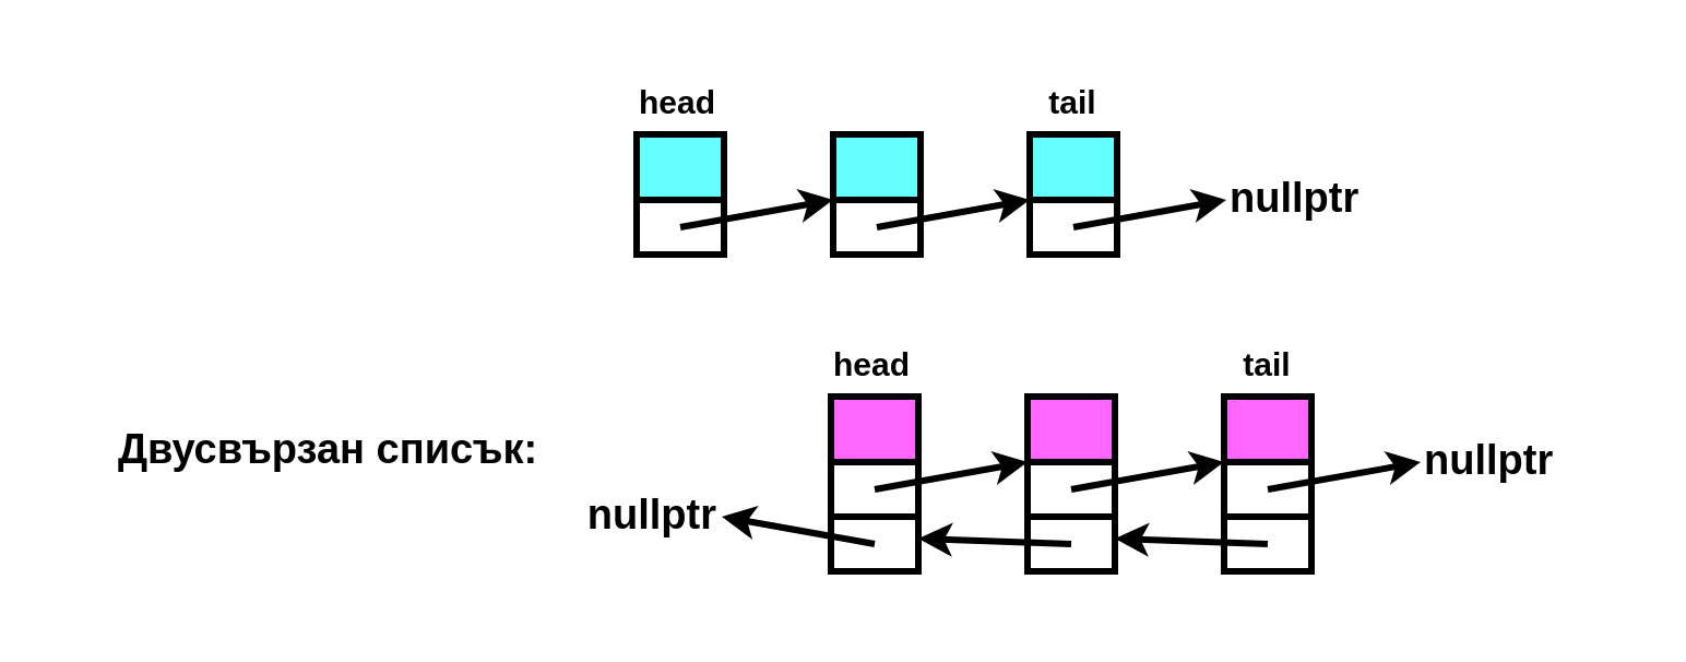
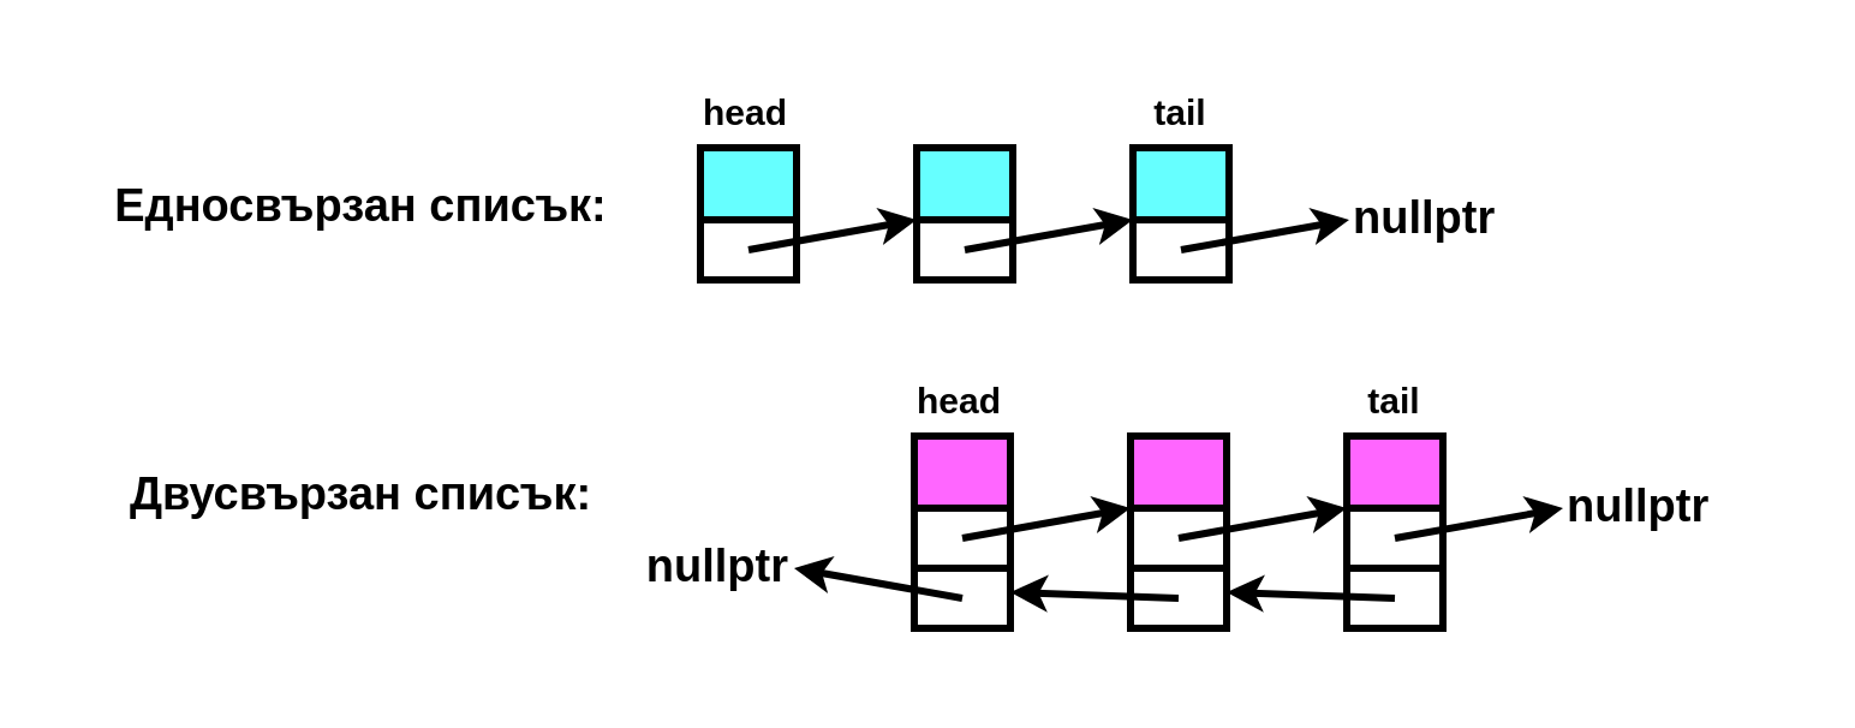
+ <mxCell id="2" value="&lt;font color=&quot;#000000&quot; style=&quot;font-size: 19px;&quot;&gt;&lt;span style=&quot;font-size: 19px;&quot;&gt;Едносвързан списък:&lt;/span&gt;&lt;/font&gt;" style="text;html=1;strokeColor=none;fillColor=none;align=center;verticalAlign=middle;whiteSpace=wrap;rounded=0;fontStyle=1;fontSize=19;" vertex="1" parent="1"><mxGeometry y="71" width="260" height="30" as="geometry" x="20" /></mxCell>
